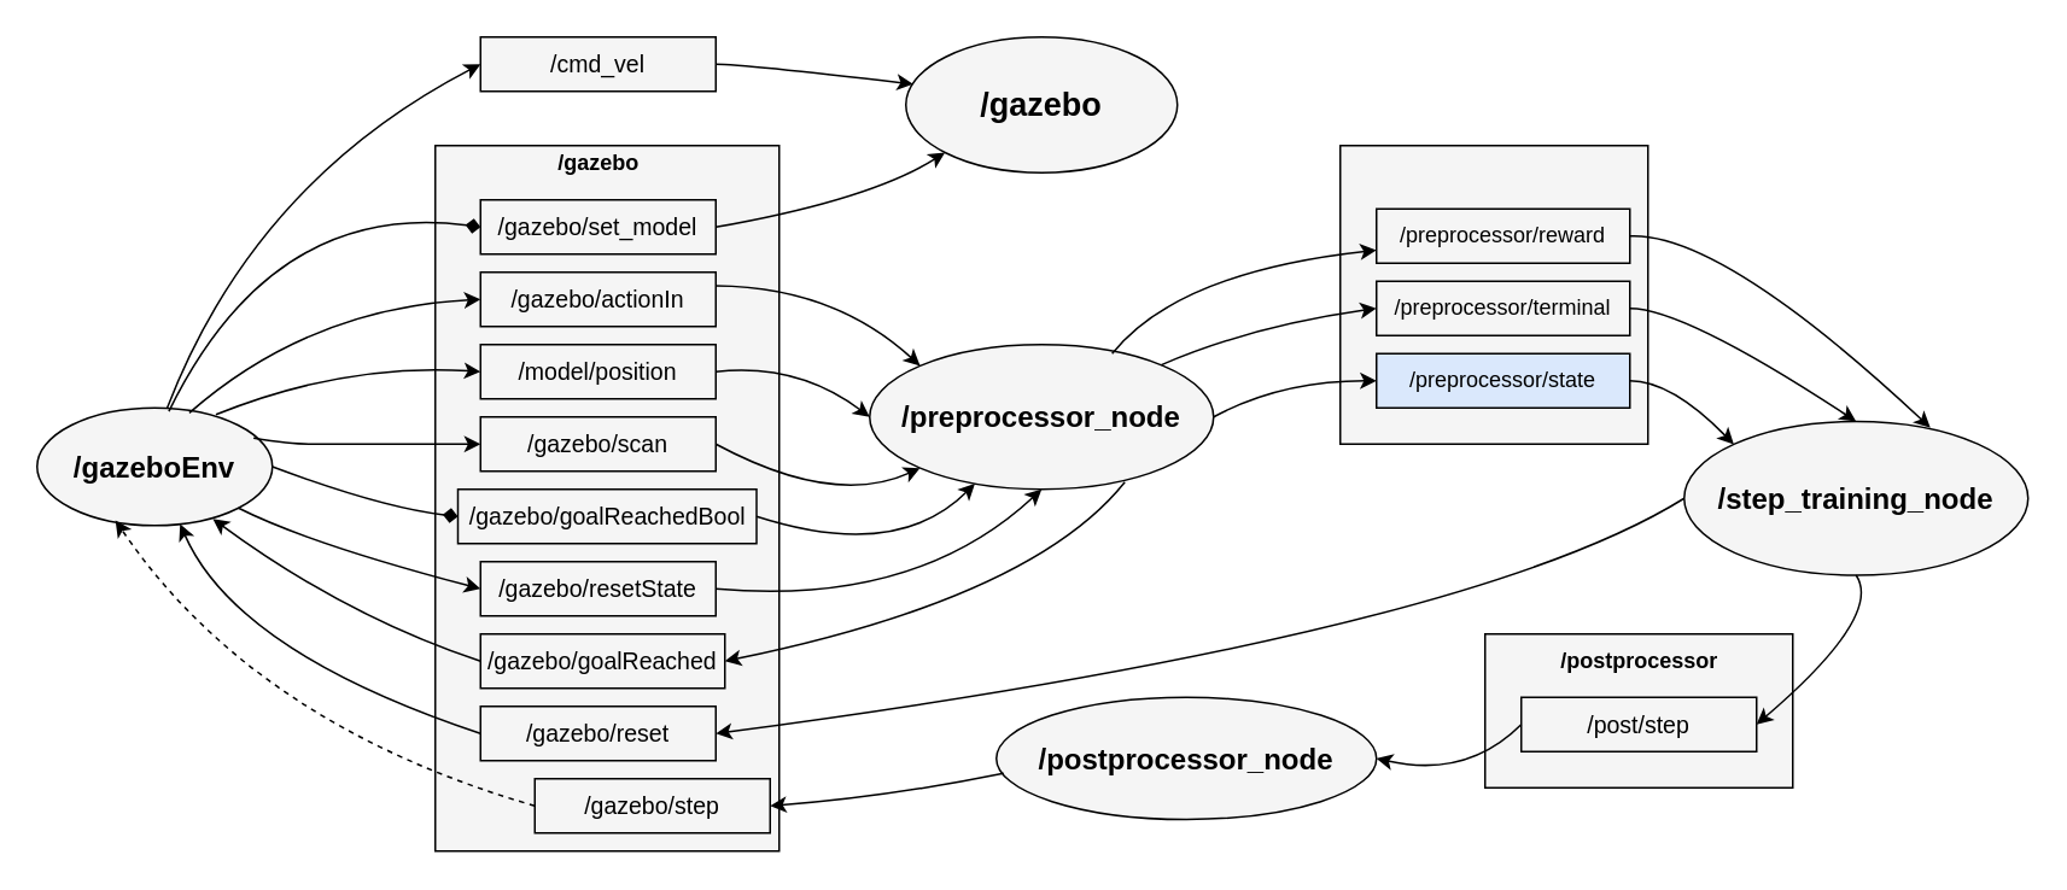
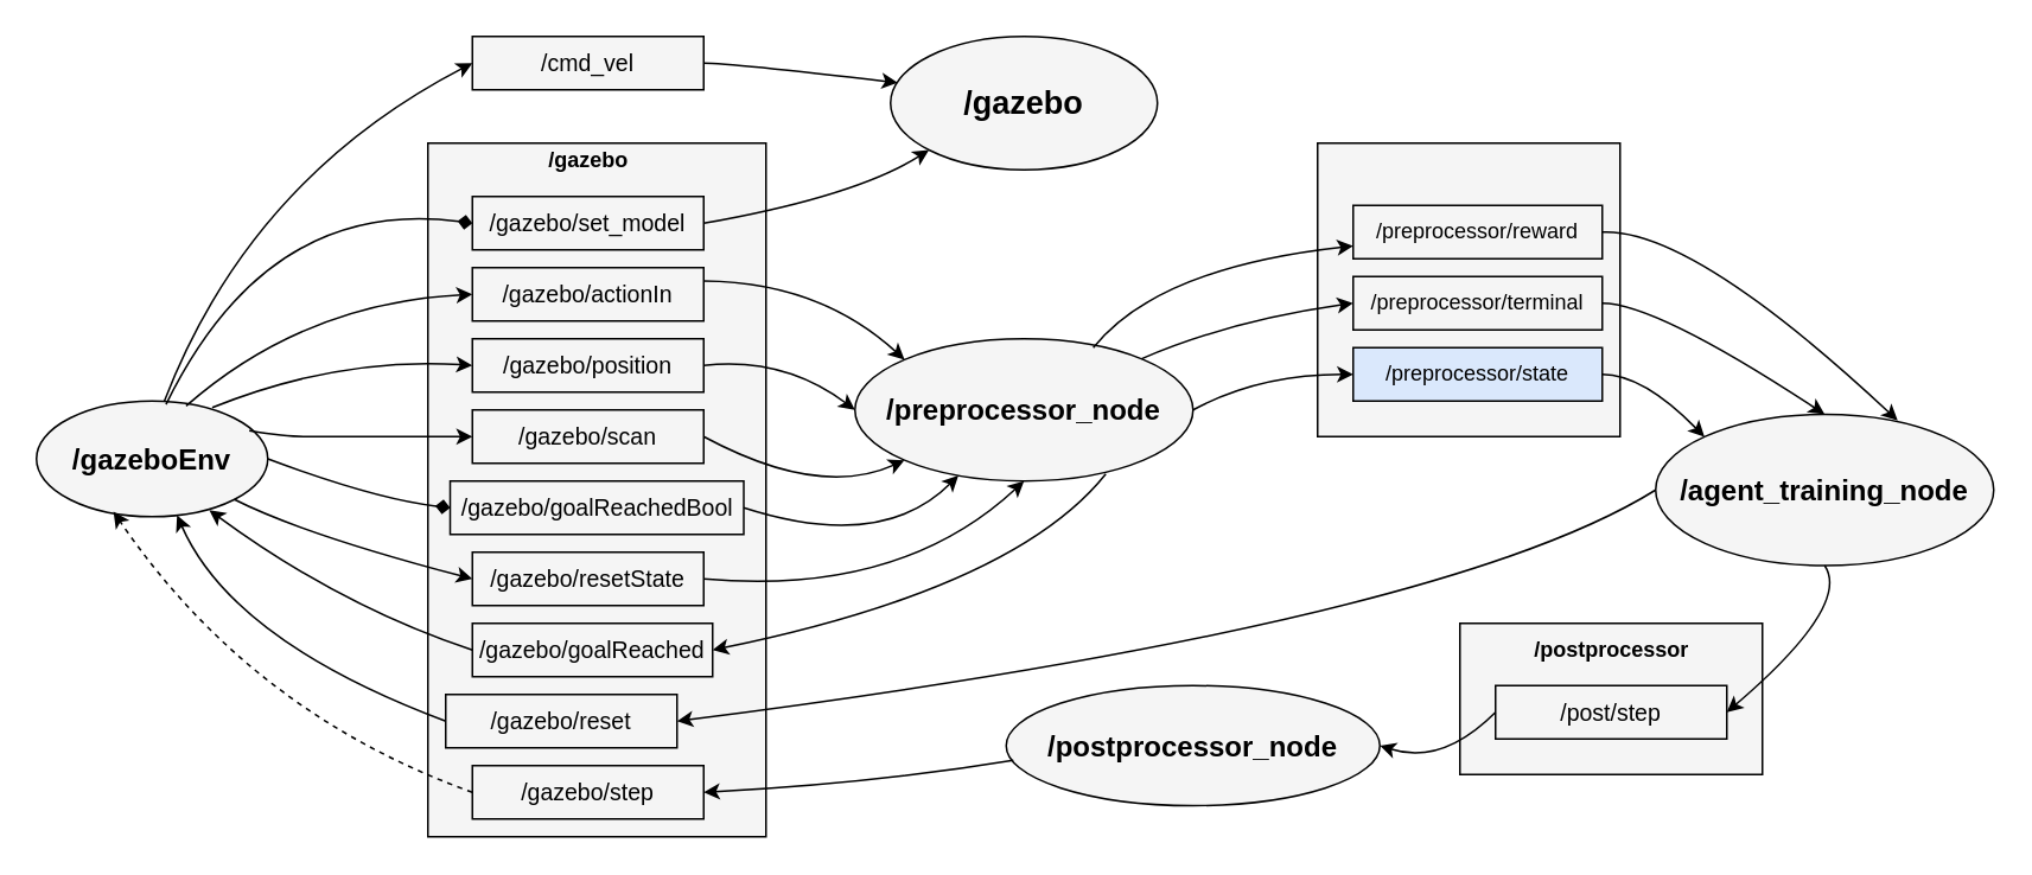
- <mxCell id="6" value="&lt;font style=&quot;font-size: 13px&quot;&gt;/model/position&lt;/font&gt;" style="whiteSpace=wrap;html=1;fontColor=#000000;fillColor=#F5F5F5;strokeColor=#000000;" vertex="1" parent="1"><mxGeometry x="265" y="190" width="130" height="30" as="geometry" /></mxCell>
+ <mxCell id="6" value="&lt;font style=&quot;font-size: 13px&quot;&gt;/gazebo/position&lt;/font&gt;" style="whiteSpace=wrap;html=1;fontColor=#000000;fillColor=#F5F5F5;strokeColor=#000000;" vertex="1" parent="1"><mxGeometry x="265" y="190" width="130" height="30" as="geometry" /></mxCell>
- <mxCell id="20" value="&lt;b style=&quot;font-size: 16px&quot;&gt;/&lt;font style=&quot;font-size: 16px&quot;&gt;step_training_node&lt;/font&gt;&lt;/b&gt;" style="ellipse;whiteSpace=wrap;html=1;fontColor=#000000;strokeColor=#000000;fillColor=#F5F5F5;" vertex="1" parent="1"><mxGeometry x="930" y="232.5" width="190" height="85" as="geometry" /></mxCell>
+ <mxCell id="20" value="&lt;b style=&quot;font-size: 16px&quot;&gt;/&lt;font style=&quot;font-size: 16px&quot;&gt;agent_training_node&lt;/font&gt;&lt;/b&gt;" style="ellipse;whiteSpace=wrap;html=1;fontColor=#000000;strokeColor=#000000;fillColor=#F5F5F5;" vertex="1" parent="1"><mxGeometry x="930" y="232.5" width="190" height="85" as="geometry" /></mxCell>
- <mxCell id="11" value="&lt;font style=&quot;font-size: 13px&quot;&gt;/gazebo/reset&lt;/font&gt;" style="whiteSpace=wrap;html=1;fontColor=#000000;fillColor=#F5F5F5;strokeColor=#000000;" vertex="1" parent="1"><mxGeometry x="265" y="390" width="130" height="30" as="geometry" /></mxCell>
+ <mxCell id="11" value="&lt;font style=&quot;font-size: 13px&quot;&gt;/gazebo/reset&lt;/font&gt;" style="whiteSpace=wrap;html=1;fontColor=#000000;fillColor=#F5F5F5;strokeColor=#000000;" vertex="1" parent="1"><mxGeometry x="250" y="390" width="130" height="30" as="geometry" /></mxCell>
- <mxCell id="21" value="&lt;font style=&quot;font-size: 16px&quot;&gt;&lt;b&gt;/postprocessor&lt;font style=&quot;font-size: 16px&quot;&gt;_node&lt;/font&gt;&lt;/b&gt;&lt;/font&gt;" style="ellipse;whiteSpace=wrap;html=1;fontColor=#000000;strokeColor=#000000;fillColor=#F5F5F5;" vertex="1" parent="1"><mxGeometry x="550" y="385" width="210" height="67.5" as="geometry" /></mxCell>
+ <mxCell id="21" value="&lt;font style=&quot;font-size: 16px&quot;&gt;&lt;b&gt;/postprocessor&lt;font style=&quot;font-size: 16px&quot;&gt;_node&lt;/font&gt;&lt;/b&gt;&lt;/font&gt;" style="ellipse;whiteSpace=wrap;html=1;fontColor=#000000;strokeColor=#000000;fillColor=#F5F5F5;" vertex="1" parent="1"><mxGeometry x="565" y="385" width="210" height="67.5" as="geometry" /></mxCell>
- <mxCell id="12" value="&lt;font style=&quot;font-size: 13px&quot;&gt;/gazebo/step&lt;/font&gt;" style="whiteSpace=wrap;html=1;fontColor=#000000;fillColor=#F5F5F5;strokeColor=#000000;" vertex="1" parent="1"><mxGeometry x="295" y="430" width="130" height="30" as="geometry" /></mxCell>
+ <mxCell id="12" value="&lt;font style=&quot;font-size: 13px&quot;&gt;/gazebo/step&lt;/font&gt;" style="whiteSpace=wrap;html=1;fontColor=#000000;fillColor=#F5F5F5;strokeColor=#000000;" vertex="1" parent="1"><mxGeometry x="265" y="430" width="130" height="30" as="geometry" /></mxCell>
